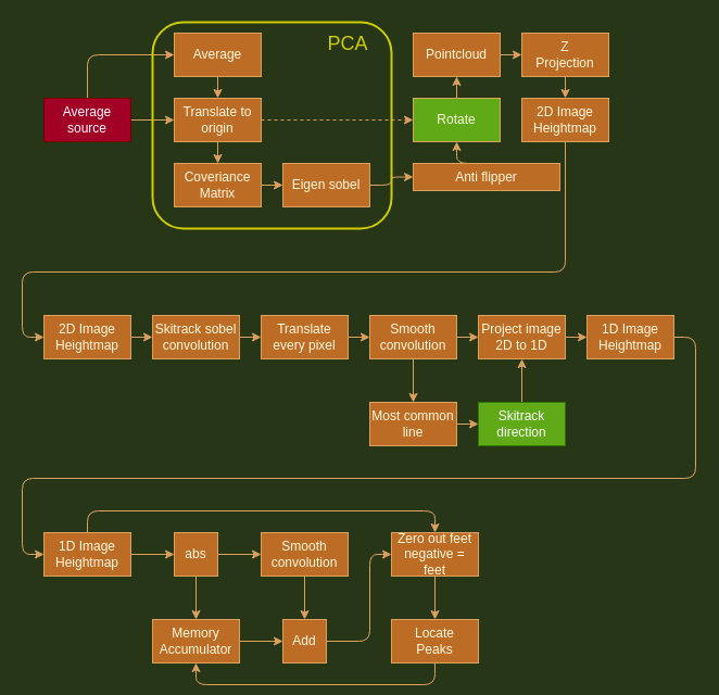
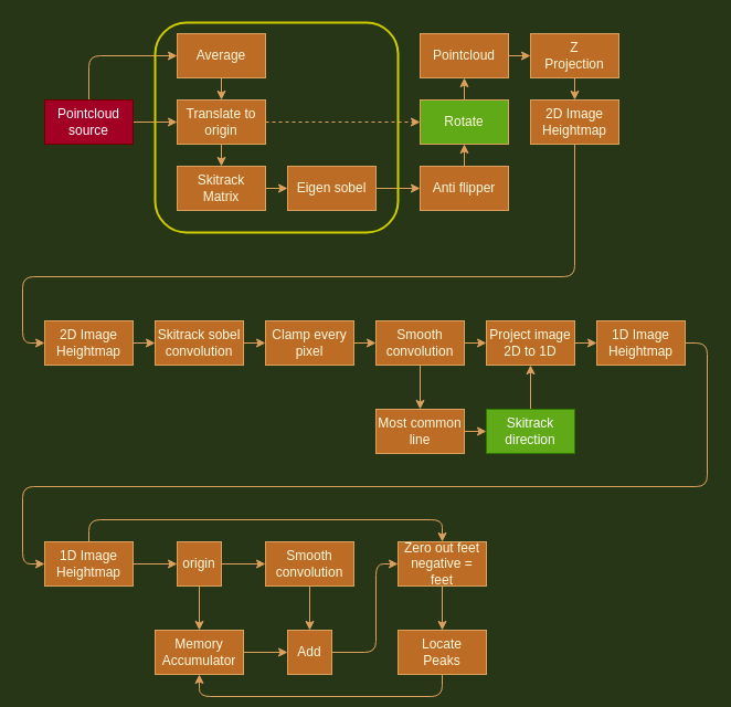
- <mxCell id="58" value="PCA" style="text;html=1;strokeColor=none;fillColor=none;align=center;verticalAlign=middle;whiteSpace=wrap;rounded=0;shadow=0;glass=0;sketch=0;fontColor=#CCCC00;fontSize=18;" vertex="1" parent="1"><mxGeometry x="300" y="30" width="40" height="20" as="geometry" /></mxCell>
- <mxCell id="10" value="Average&lt;br&gt;source" style="rounded=0;whiteSpace=wrap;html=1;fillColor=#a20025;strokeColor=#6F0000;fontColor=#ffffff;" vertex="1" parent="1"><mxGeometry x="40" y="90" width="80" height="40" as="geometry" /></mxCell>
+ <mxCell id="10" value="Pointcloud&lt;br&gt;source" style="rounded=0;whiteSpace=wrap;html=1;fillColor=#a20025;strokeColor=#6F0000;fontColor=#ffffff;" vertex="1" parent="1"><mxGeometry x="40" y="90" width="80" height="40" as="geometry" /></mxCell>
- <mxCell id="7" value="Anti flipper" style="rounded=0;whiteSpace=wrap;html=1;fillColor=#BC6C25;strokeColor=#DDA15E;fontColor=#FEFAE0;" vertex="1" parent="1"><mxGeometry x="380" y="150" width="135" height="25" as="geometry" /></mxCell>
+ <mxCell id="7" value="Anti flipper" style="rounded=0;whiteSpace=wrap;html=1;fillColor=#BC6C25;strokeColor=#DDA15E;fontColor=#FEFAE0;" vertex="1" parent="1"><mxGeometry x="380" y="150" width="80" height="40" as="geometry" /></mxCell>
- <mxCell id="3" value="Coveriance Matrix" style="rounded=0;whiteSpace=wrap;html=1;fillColor=#BC6C25;strokeColor=#DDA15E;fontColor=#FEFAE0;" vertex="1" parent="1"><mxGeometry x="160" y="150" width="80" height="40" as="geometry" /></mxCell>
+ <mxCell id="3" value="Skitrack Matrix" style="rounded=0;whiteSpace=wrap;html=1;fillColor=#BC6C25;strokeColor=#DDA15E;fontColor=#FEFAE0;" vertex="1" parent="1"><mxGeometry x="160" y="150" width="80" height="40" as="geometry" /></mxCell>
- <mxCell id="25" value="Translate every pixel" style="rounded=0;whiteSpace=wrap;html=1;fillColor=#BC6C25;strokeColor=#DDA15E;fontColor=#FEFAE0;" vertex="1" parent="1"><mxGeometry x="240" y="290" width="80" height="40" as="geometry" /></mxCell>
+ <mxCell id="25" value="Clamp every pixel" style="rounded=0;whiteSpace=wrap;html=1;fillColor=#BC6C25;strokeColor=#DDA15E;fontColor=#FEFAE0;" vertex="1" parent="1"><mxGeometry x="240" y="290" width="80" height="40" as="geometry" /></mxCell>
- <mxCell id="46" value="abs" style="rounded=0;whiteSpace=wrap;html=1;fillColor=#BC6C25;strokeColor=#DDA15E;fontColor=#FEFAE0;" vertex="1" parent="1"><mxGeometry x="160" y="490" width="40" height="40" as="geometry" /></mxCell>
+ <mxCell id="46" value="origin" style="rounded=0;whiteSpace=wrap;html=1;fillColor=#BC6C25;strokeColor=#DDA15E;fontColor=#FEFAE0;" vertex="1" parent="1"><mxGeometry x="160" y="490" width="40" height="40" as="geometry" /></mxCell>
